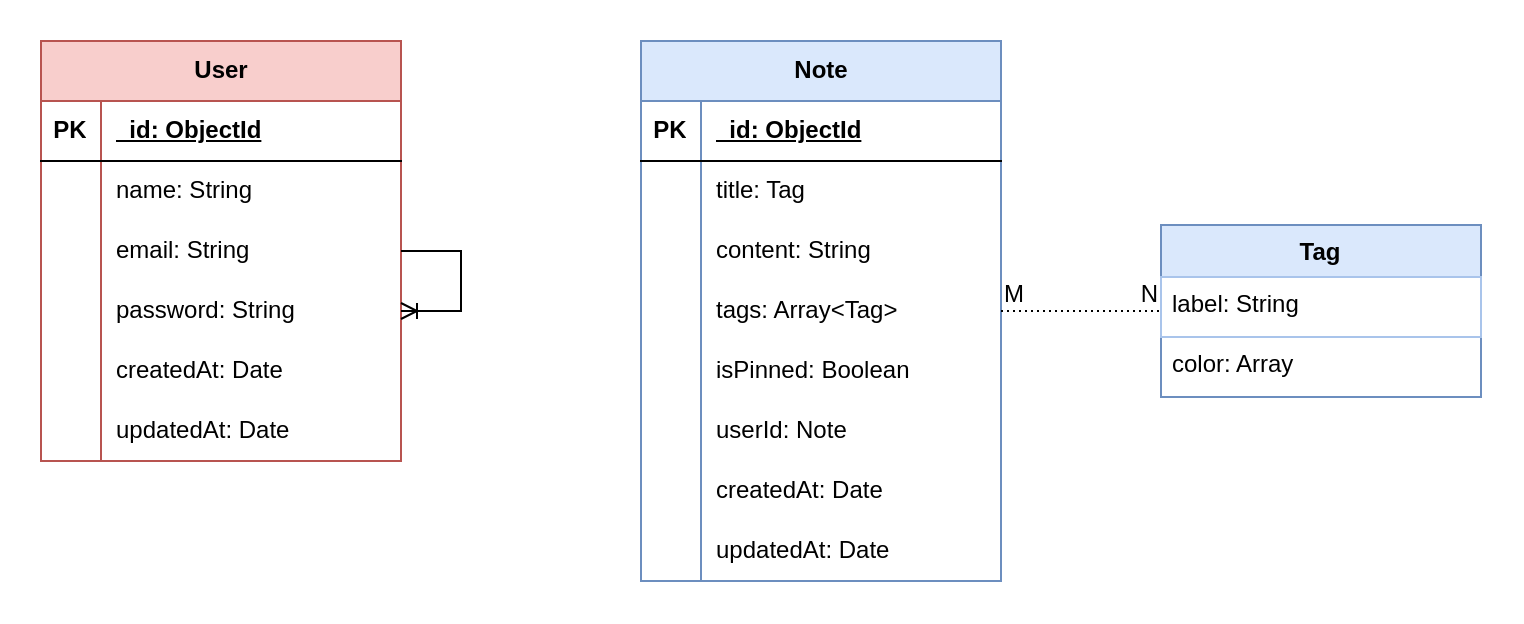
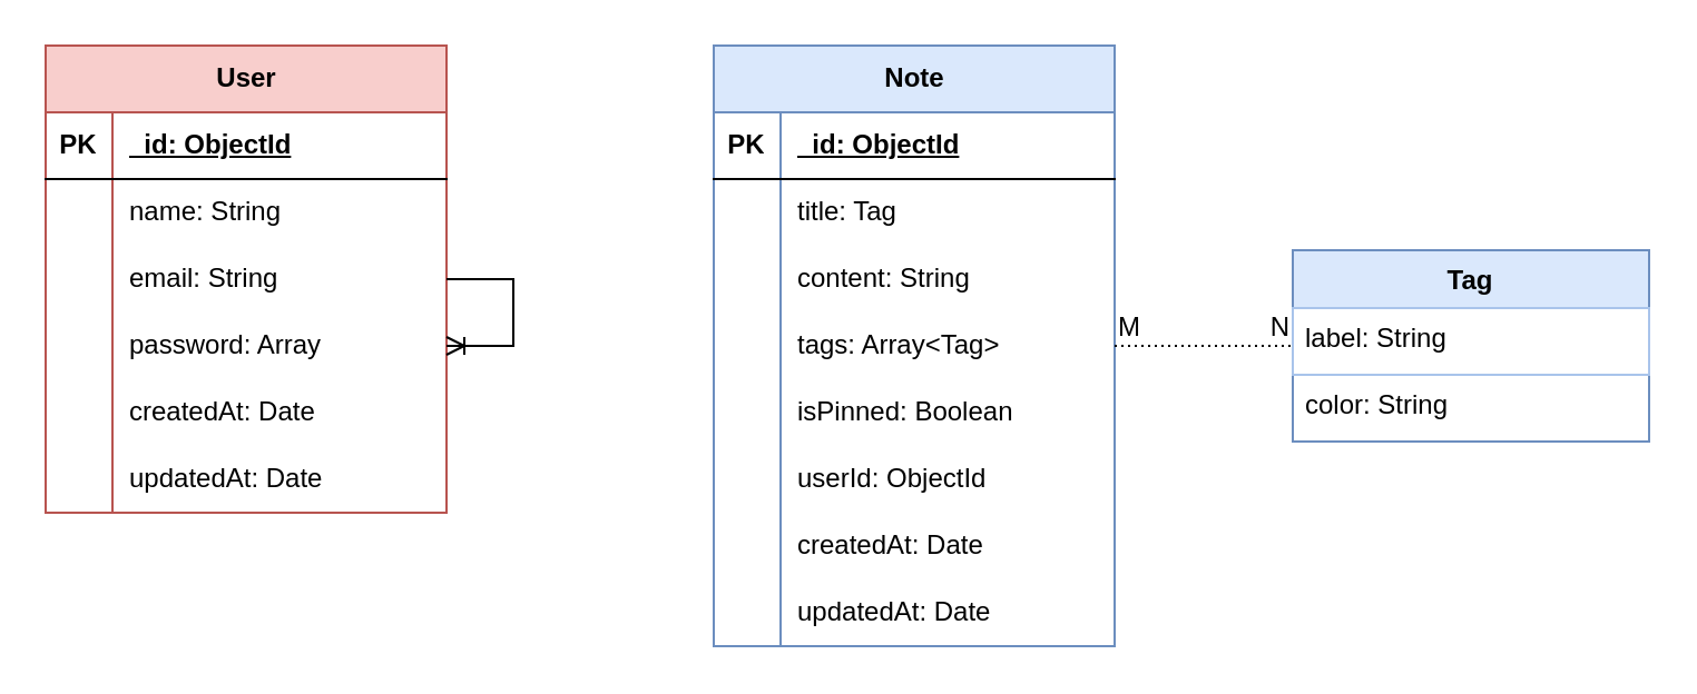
- <mxCell id="14" value="password: String" style="shape=partialRectangle;connectable=0;fillColor=none;top=0;left=0;bottom=0;right=0;align=left;spacingLeft=6;overflow=hidden;whiteSpace=wrap;html=1;" vertex="1" parent="12"><mxGeometry x="30" width="150" height="30" as="geometry"><mxRectangle width="150" height="30" as="alternateBounds" /></mxGeometry></mxCell>
+ <mxCell id="14" value="password: Array" style="shape=partialRectangle;connectable=0;fillColor=none;top=0;left=0;bottom=0;right=0;align=left;spacingLeft=6;overflow=hidden;whiteSpace=wrap;html=1;" vertex="1" parent="12"><mxGeometry x="30" width="150" height="30" as="geometry"><mxRectangle width="150" height="30" as="alternateBounds" /></mxGeometry></mxCell>
- <mxCell id="49" value="color: Array" style="text;strokeColor=none;fillColor=none;spacingLeft=4;spacingRight=4;overflow=hidden;rotatable=0;points=[[0,0.5],[1,0.5]];portConstraint=eastwest;fontSize=12;whiteSpace=wrap;html=1;" vertex="1" parent="47"><mxGeometry y="56" width="160" height="30" as="geometry" /></mxCell>
+ <mxCell id="49" value="color: String" style="text;strokeColor=none;fillColor=none;spacingLeft=4;spacingRight=4;overflow=hidden;rotatable=0;points=[[0,0.5],[1,0.5]];portConstraint=eastwest;fontSize=12;whiteSpace=wrap;html=1;" vertex="1" parent="47"><mxGeometry y="56" width="160" height="30" as="geometry" /></mxCell>
- <mxCell id="39" value="userId: Note" style="shape=partialRectangle;connectable=0;fillColor=none;top=0;left=0;bottom=0;right=0;align=left;spacingLeft=6;overflow=hidden;whiteSpace=wrap;html=1;" vertex="1" parent="37"><mxGeometry x="30" width="150" height="30" as="geometry"><mxRectangle width="150" height="30" as="alternateBounds" /></mxGeometry></mxCell>
+ <mxCell id="39" value="userId: ObjectId" style="shape=partialRectangle;connectable=0;fillColor=none;top=0;left=0;bottom=0;right=0;align=left;spacingLeft=6;overflow=hidden;whiteSpace=wrap;html=1;" vertex="1" parent="37"><mxGeometry x="30" width="150" height="30" as="geometry"><mxRectangle width="150" height="30" as="alternateBounds" /></mxGeometry></mxCell>
